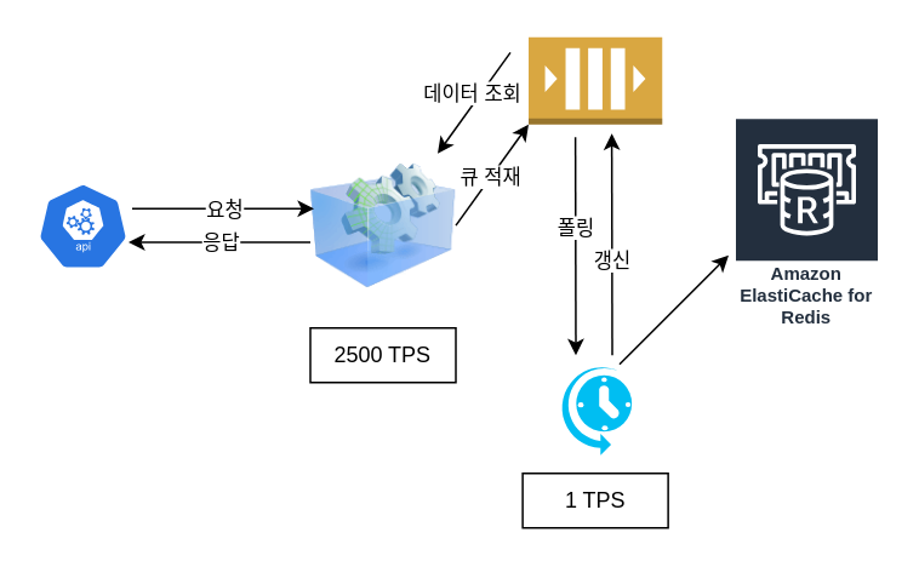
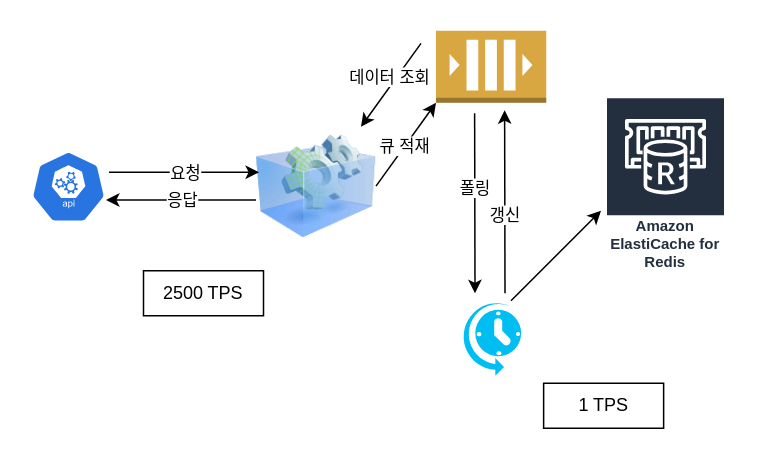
- <mxCell id="21" value="2500 TPS" style="rounded=0;whiteSpace=wrap;html=1;" vertex="1" parent="1"><mxGeometry x="170" y="180" width="80" height="30" as="geometry" /></mxCell>
+ <mxCell id="21" value="2500 TPS" style="rounded=0;whiteSpace=wrap;html=1;" vertex="1" parent="1"><mxGeometry x="95" y="180" width="80" height="30" as="geometry" /></mxCell>
- <mxCell id="15" value="1 TPS" style="rounded=0;whiteSpace=wrap;html=1;" vertex="1" parent="1"><mxGeometry x="286.75" y="260" width="80" height="30" as="geometry" /></mxCell>
+ <mxCell id="15" value="1 TPS" style="rounded=0;whiteSpace=wrap;html=1;" vertex="1" parent="1"><mxGeometry x="361.75" y="255" width="80" height="30" as="geometry" /></mxCell>
